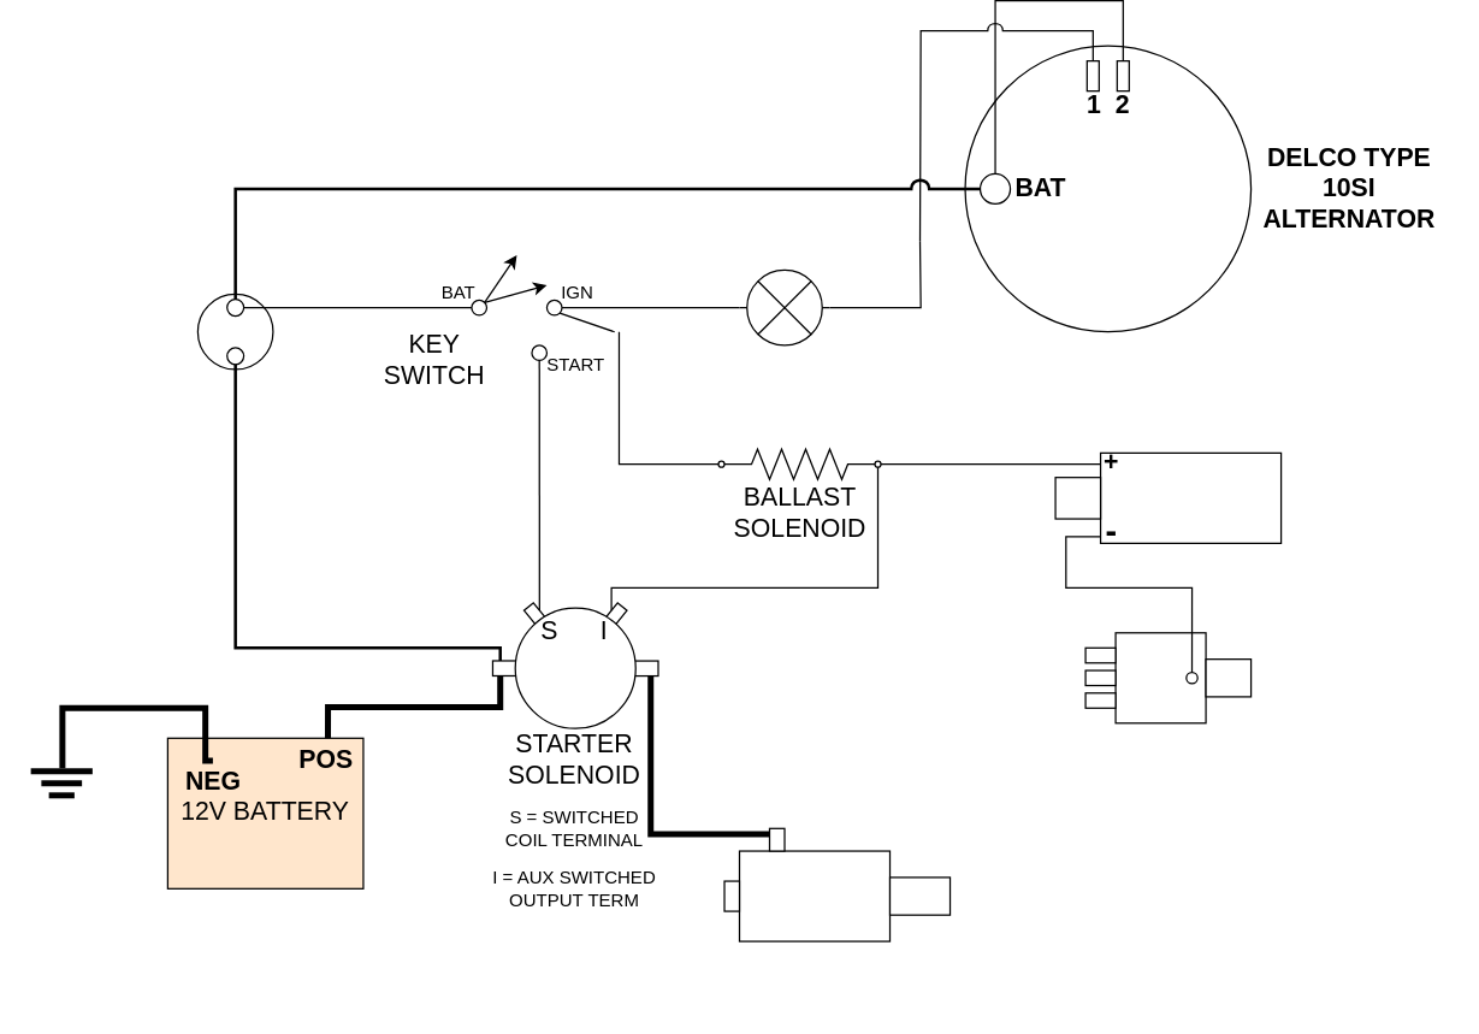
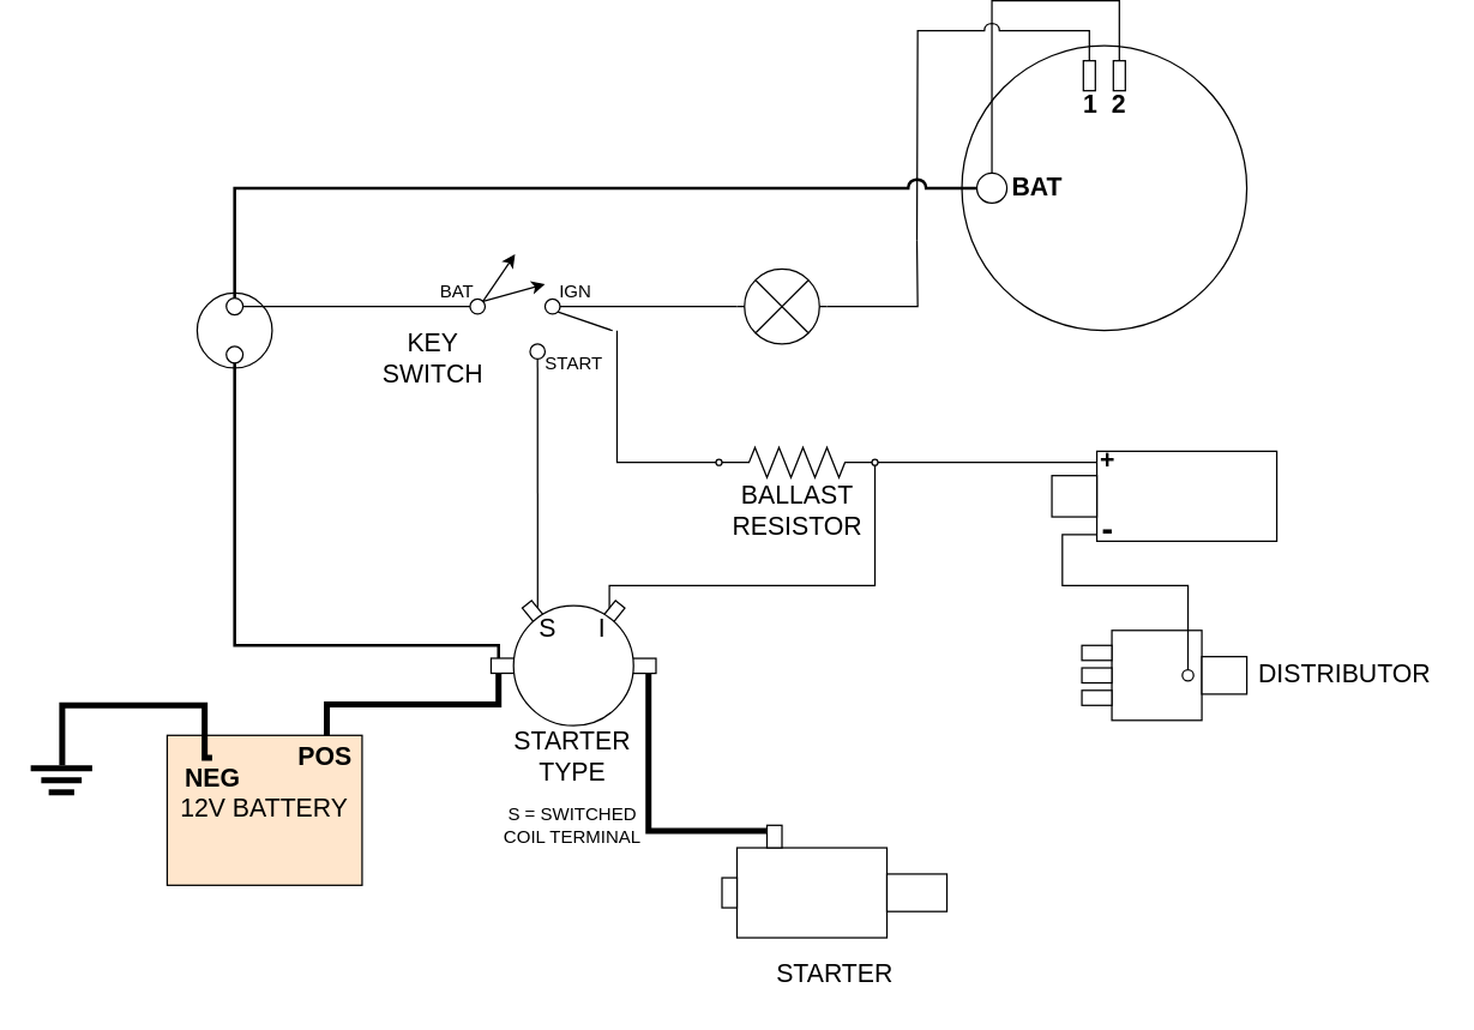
- <mxCell id="27" value="&lt;div style=&quot;font-size: 17px;&quot;&gt;DELCO TYPE&lt;/div&gt;&lt;div style=&quot;font-size: 17px;&quot;&gt;10SI&lt;/div&gt;&lt;div style=&quot;font-size: 17px;&quot;&gt;ALTERNATOR&lt;br style=&quot;font-size: 17px;&quot;&gt;&lt;/div&gt;" style="text;html=1;align=center;verticalAlign=middle;resizable=0;points=[];autosize=1;strokeColor=none;fillColor=none;fontStyle=1;fontSize=17;" parent="25" vertex="1"><mxGeometry x="190" y="60" width="130" height="70" as="geometry" /></mxCell>
- <mxCell id="78" value="&lt;div&gt;BALLAST&lt;/div&gt;&lt;div&gt;SOLENOID&lt;br&gt;&lt;/div&gt;" style="text;html=1;align=center;verticalAlign=middle;resizable=0;points=[];autosize=1;strokeColor=none;fillColor=none;fontSize=17;" vertex="1" parent="76"><mxGeometry y="17.5" width="100" height="50" as="geometry" /></mxCell>
+ <mxCell id="78" value="&lt;div&gt;BALLAST&lt;/div&gt;&lt;div&gt;RESISTOR&lt;br&gt;&lt;/div&gt;" style="text;html=1;align=center;verticalAlign=middle;resizable=0;points=[];autosize=1;strokeColor=none;fillColor=none;fontSize=17;" vertex="1" parent="76"><mxGeometry y="17.5" width="100" height="50" as="geometry" /></mxCell>
+ <mxCell id="13" value="DISTRIBUTOR" style="text;html=1;align=center;verticalAlign=middle;resizable=0;points=[];autosize=1;strokeColor=none;fillColor=none;fontSize=17;" vertex="1" parent="5"><mxGeometry x="110" y="15" width="130" height="30" as="geometry" /></mxCell>
- <mxCell id="48" value="&lt;div&gt;STARTER&lt;/div&gt;&lt;div&gt;SOLENOID&lt;br&gt;&lt;/div&gt;" style="text;html=1;align=center;verticalAlign=middle;resizable=0;points=[];autosize=1;strokeColor=none;fillColor=none;fontSize=17;" vertex="1" parent="47"><mxGeometry x="10" width="100" height="50" as="geometry" /></mxCell>
+ <mxCell id="48" value="&lt;div&gt;STARTER&lt;/div&gt;&lt;div&gt;TYPE&lt;br&gt;&lt;/div&gt;" style="text;html=1;align=center;verticalAlign=middle;resizable=0;points=[];autosize=1;strokeColor=none;fillColor=none;fontSize=17;" vertex="1" parent="47"><mxGeometry x="10" width="100" height="50" as="geometry" /></mxCell>
- <mxCell id="50" value="&lt;div&gt;I = AUX SWITCHED&lt;/div&gt;&lt;div&gt;OUTPUT TERM&lt;br&gt;&lt;/div&gt;" style="text;html=1;align=center;verticalAlign=middle;resizable=0;points=[];autosize=1;strokeColor=none;fillColor=none;fontSize=12;" vertex="1" parent="47"><mxGeometry y="95" width="120" height="30" as="geometry" /></mxCell>
+ <mxCell id="20" value="STARTER" style="text;html=1;align=center;verticalAlign=middle;resizable=0;points=[];autosize=1;strokeColor=none;fillColor=none;fontSize=17;" vertex="1" parent="19"><mxGeometry x="30" y="85" width="90" height="30" as="geometry" /></mxCell>
